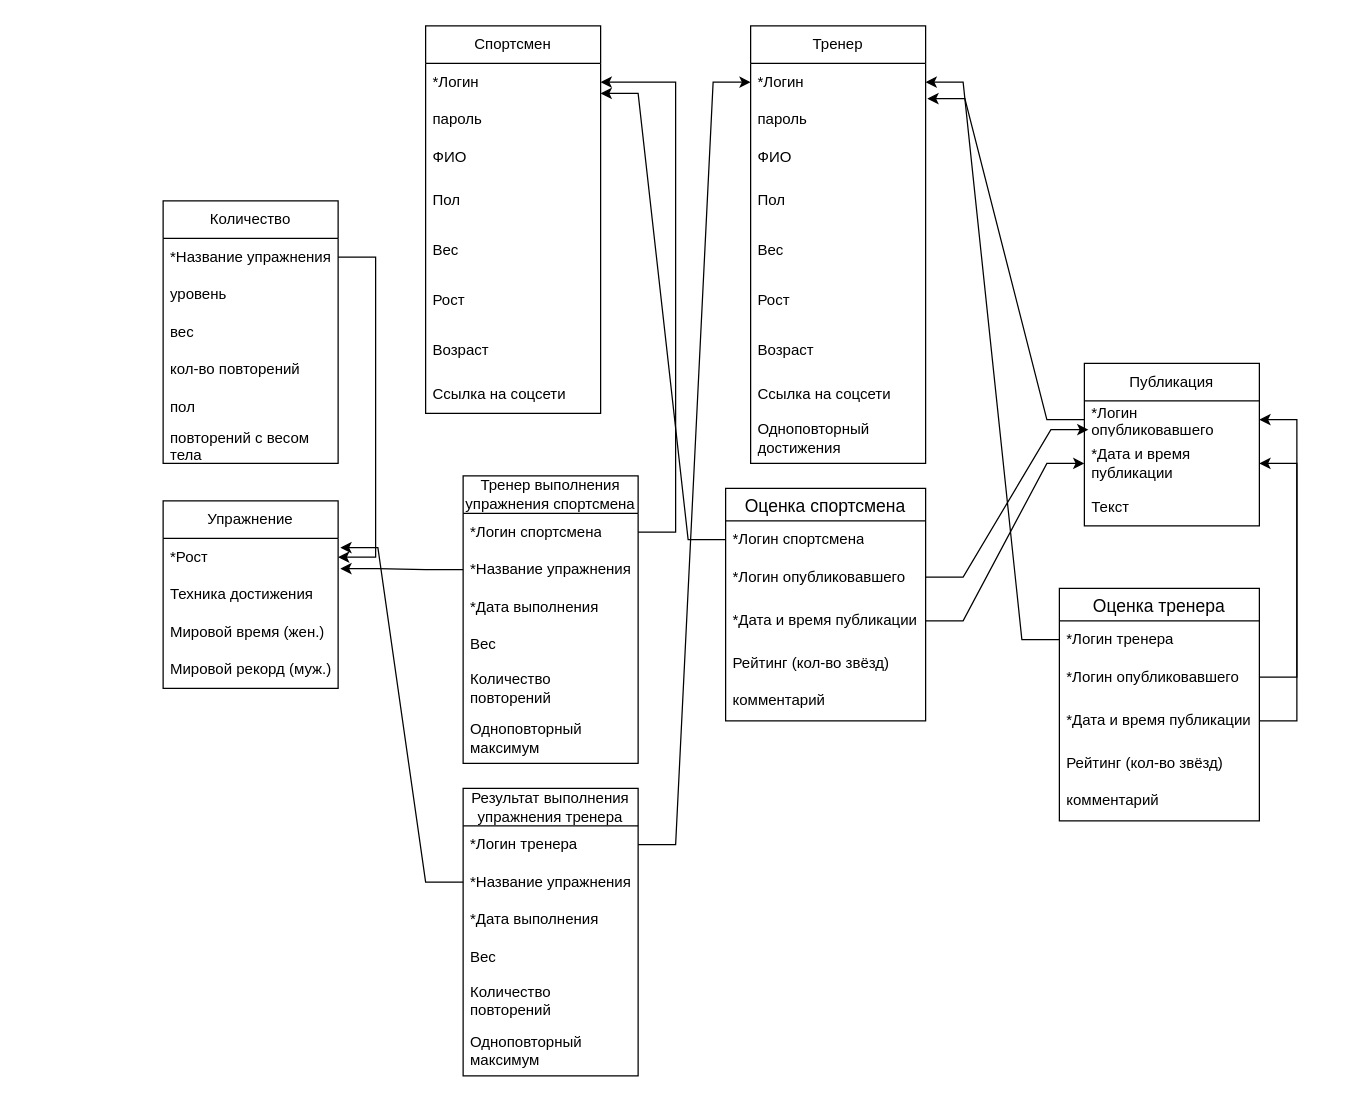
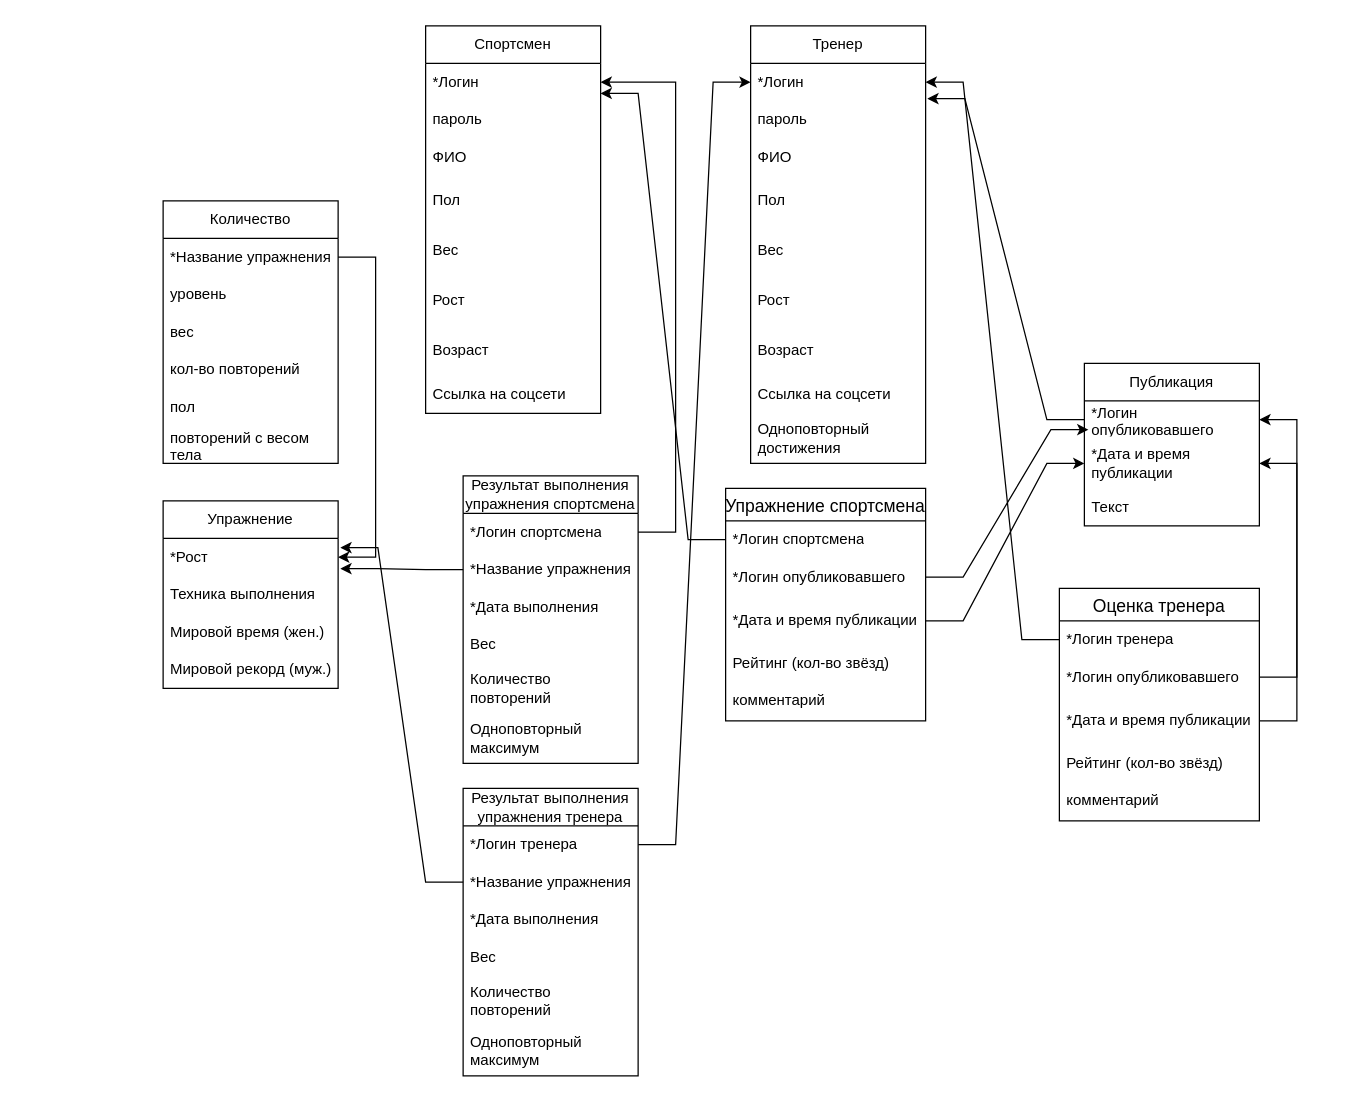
- <mxCell id="30" value="Тренер выполнения упражнения спортсмена" style="swimlane;fontStyle=0;childLayout=stackLayout;horizontal=1;startSize=30;horizontalStack=0;resizeParent=1;resizeParentMax=0;resizeLast=0;collapsible=1;marginBottom=0;whiteSpace=wrap;html=1;" parent="1" vertex="1"><mxGeometry x="370" y="380" width="140" height="230" as="geometry" /></mxCell>
+ <mxCell id="30" value="Результат выполнения упражнения спортсмена" style="swimlane;fontStyle=0;childLayout=stackLayout;horizontal=1;startSize=30;horizontalStack=0;resizeParent=1;resizeParentMax=0;resizeLast=0;collapsible=1;marginBottom=0;whiteSpace=wrap;html=1;" parent="1" vertex="1"><mxGeometry x="370" y="380" width="140" height="230" as="geometry" /></mxCell>
- <mxCell id="46" value="Оценка спортсмена" style="swimlane;fontStyle=0;childLayout=stackLayout;horizontal=1;startSize=26;horizontalStack=0;resizeParent=1;resizeParentMax=0;resizeLast=0;collapsible=1;marginBottom=0;align=center;fontSize=14;" parent="1" vertex="1"><mxGeometry x="580" y="390" width="160" height="186" as="geometry" /></mxCell>
+ <mxCell id="46" value="Упражнение спортсмена" style="swimlane;fontStyle=0;childLayout=stackLayout;horizontal=1;startSize=26;horizontalStack=0;resizeParent=1;resizeParentMax=0;resizeLast=0;collapsible=1;marginBottom=0;align=center;fontSize=14;" parent="1" vertex="1"><mxGeometry x="580" y="390" width="160" height="186" as="geometry" /></mxCell>
- <mxCell id="13" value="Техника достижения" style="text;strokeColor=none;fillColor=none;align=left;verticalAlign=middle;spacingLeft=4;spacingRight=4;overflow=hidden;points=[[0,0.5],[1,0.5]];portConstraint=eastwest;rotatable=0;whiteSpace=wrap;html=1;" parent="11" vertex="1"><mxGeometry y="60" width="140" height="30" as="geometry" /></mxCell>
+ <mxCell id="13" value="Техника выполнения" style="text;strokeColor=none;fillColor=none;align=left;verticalAlign=middle;spacingLeft=4;spacingRight=4;overflow=hidden;points=[[0,0.5],[1,0.5]];portConstraint=eastwest;rotatable=0;whiteSpace=wrap;html=1;" parent="11" vertex="1"><mxGeometry y="60" width="140" height="30" as="geometry" /></mxCell>
